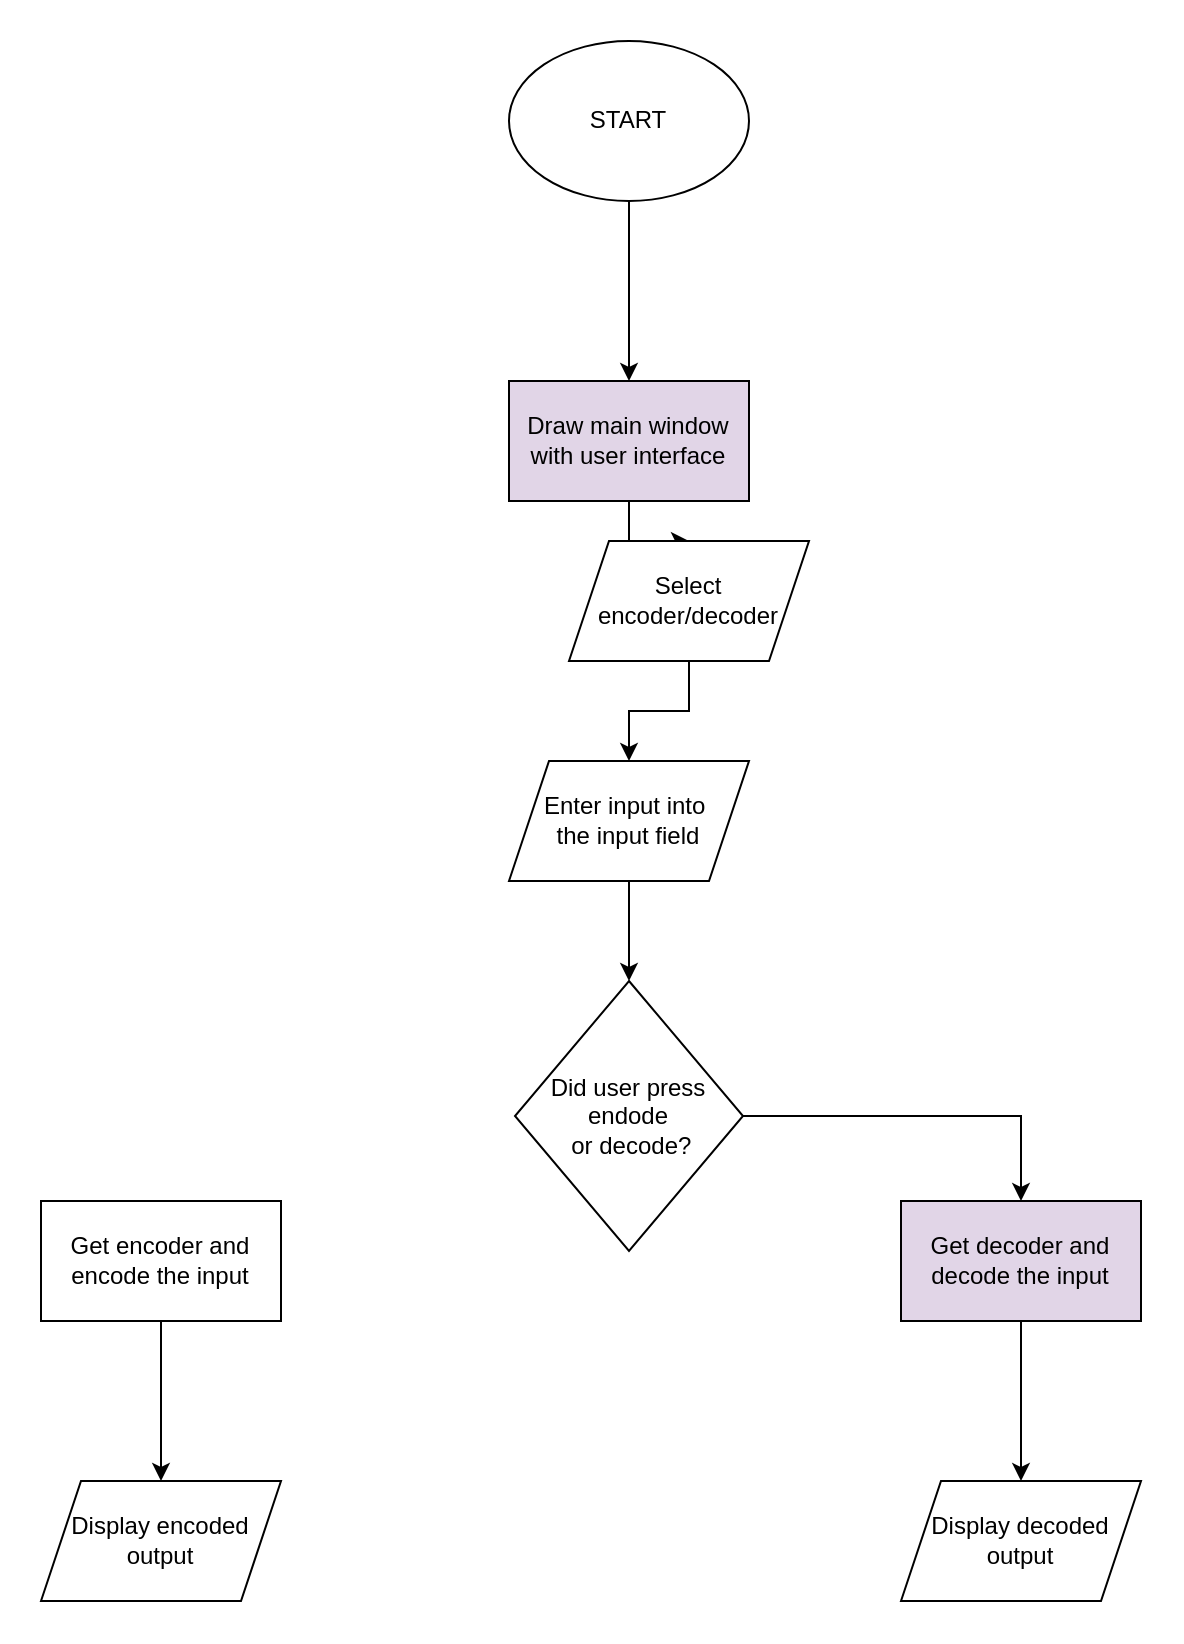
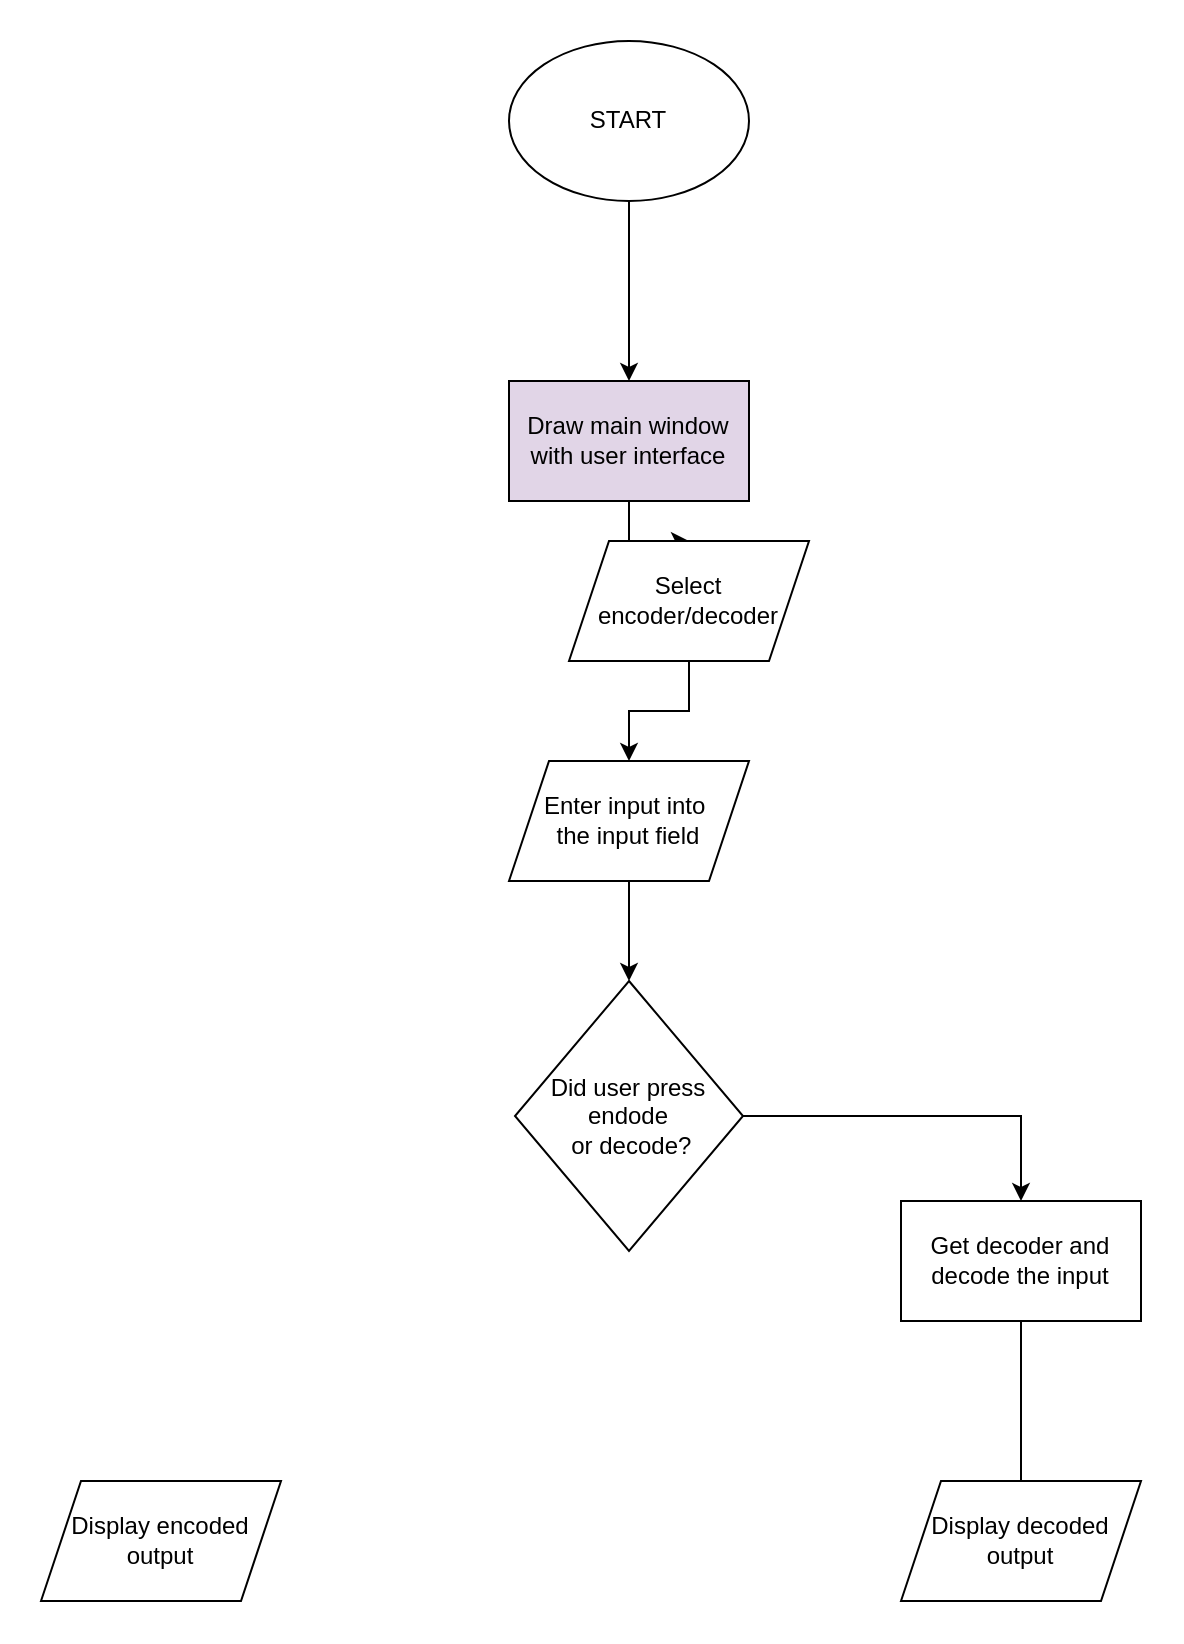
- <mxCell id="13" value="Get encoder and encode the input" style="rounded=0;whiteSpace=wrap;html=1;" vertex="1" parent="1"><mxGeometry x="20" y="600" width="120" height="60" as="geometry" /></mxCell>
- <mxCell id="16" value="Get decoder and decode the input" style="rounded=0;whiteSpace=wrap;html=1;fillColor=#e1d5e7;" vertex="1" parent="1"><mxGeometry x="450" y="600" width="120" height="60" as="geometry" /></mxCell>
+ <mxCell id="16" value="Get decoder and decode the input" style="rounded=0;whiteSpace=wrap;html=1;" vertex="1" parent="1"><mxGeometry x="450" y="600" width="120" height="60" as="geometry" /></mxCell>
- <mxCell id="12" value="" style="edgeStyle=orthogonalEdgeStyle;rounded=0;orthogonalLoop=1;jettySize=auto;html=1;" edge="1" parent="1" source="13" target="14"><mxGeometry relative="1" as="geometry" /></mxCell>
- <mxCell id="15" value="" style="edgeStyle=orthogonalEdgeStyle;rounded=0;orthogonalLoop=1;jettySize=auto;html=1;" edge="1" parent="1" source="16" target="17"><mxGeometry relative="1" as="geometry" /></mxCell>
+ <mxCell id="15" value="" style="edgeStyle=orthogonalEdgeStyle;rounded=0;orthogonalLoop=1;jettySize=auto;html=1;endArrow=none;" edge="1" parent="1" source="16" target="17"><mxGeometry relative="1" as="geometry" /></mxCell>
